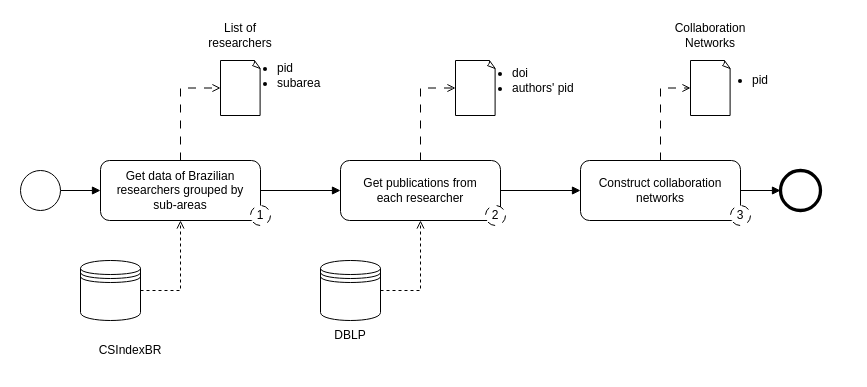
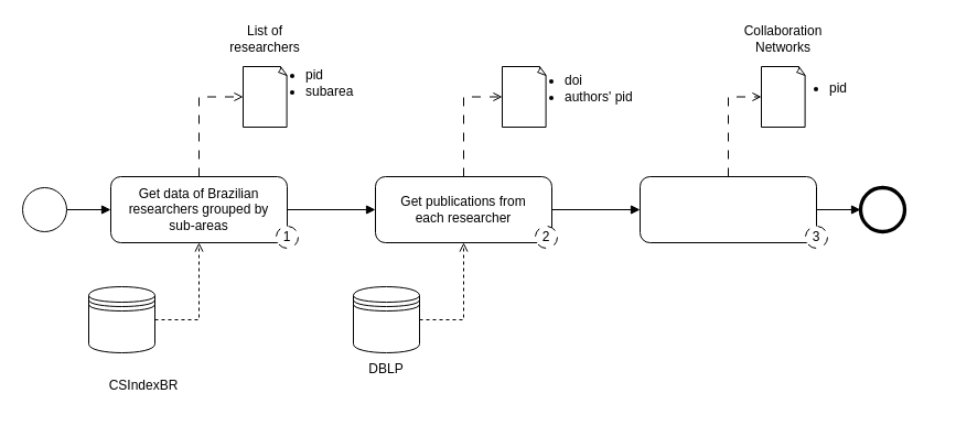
- <mxCell id="24" value="Construct collaboration networks" style="text;html=1;align=center;verticalAlign=middle;whiteSpace=wrap;rounded=0;" vertex="1" parent="1"><mxGeometry x="595" y="175" width="130" height="30" as="geometry" /></mxCell>
